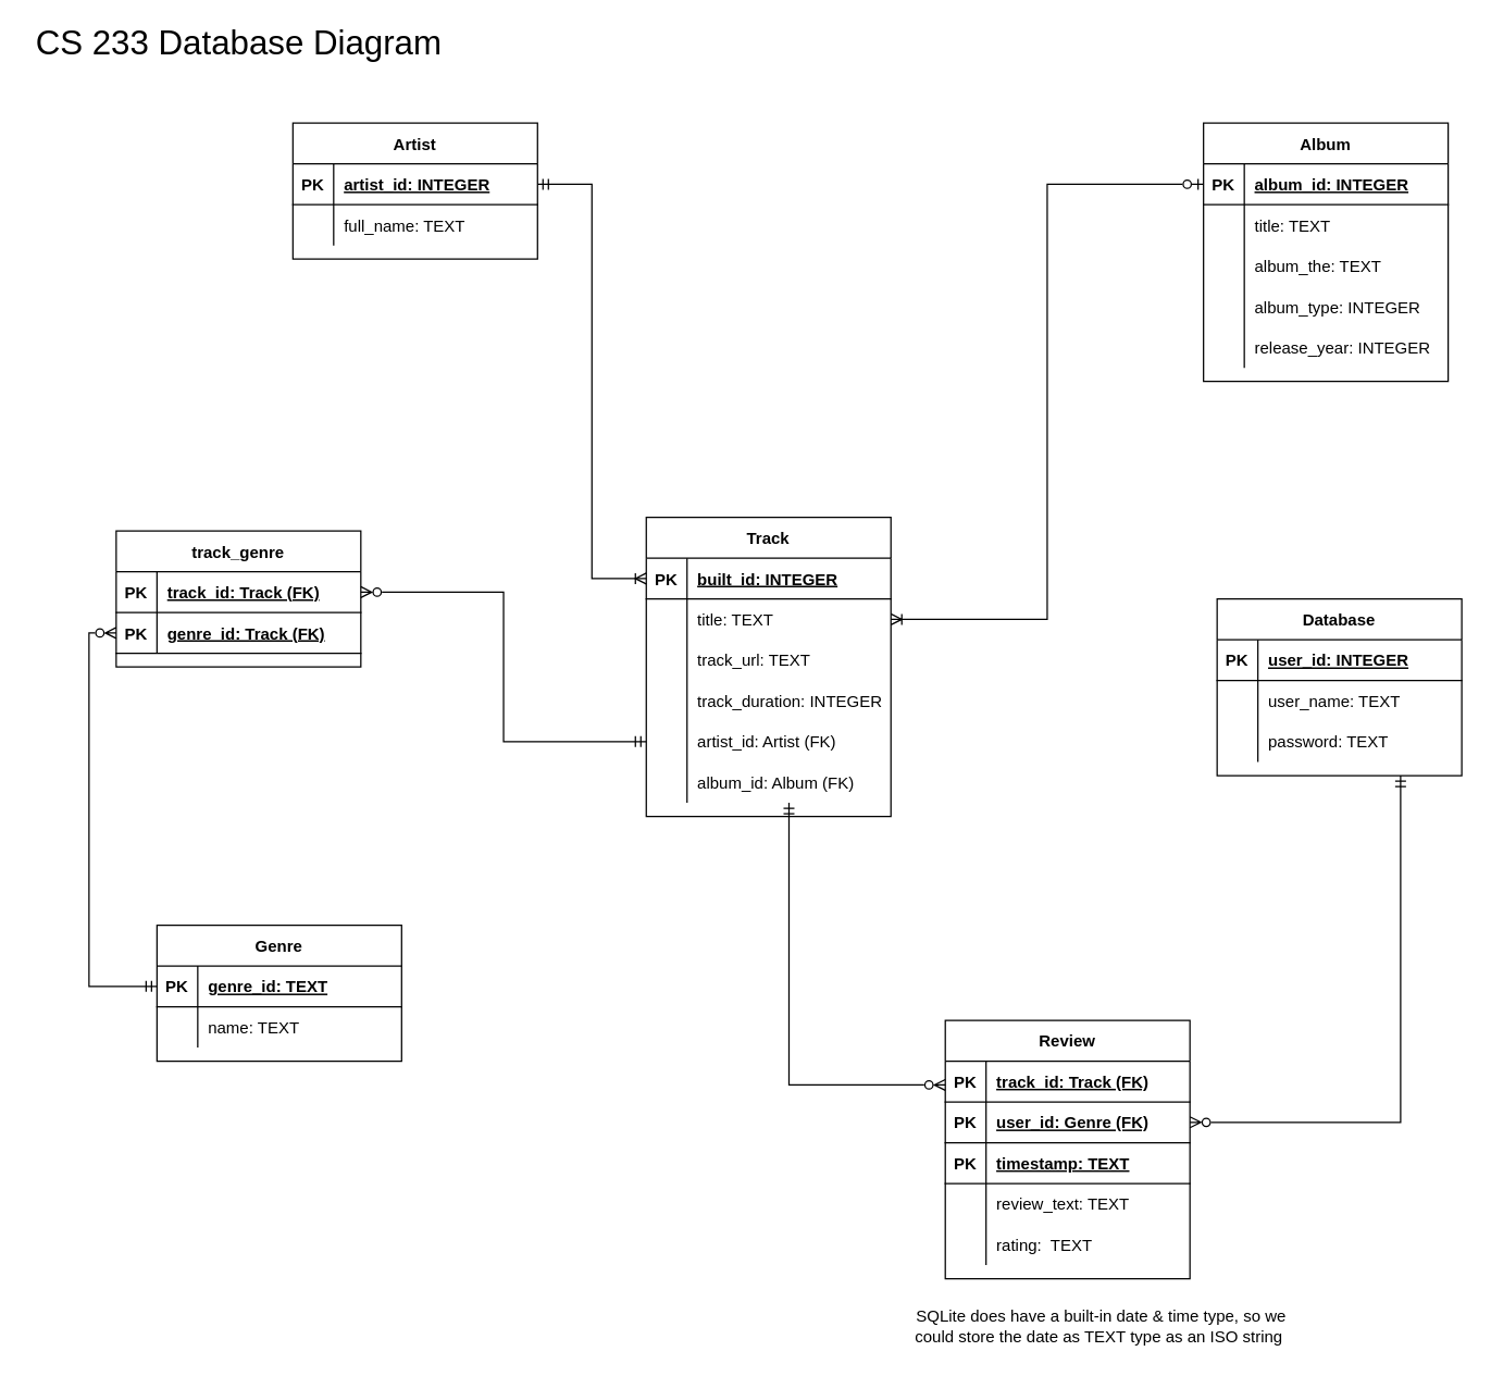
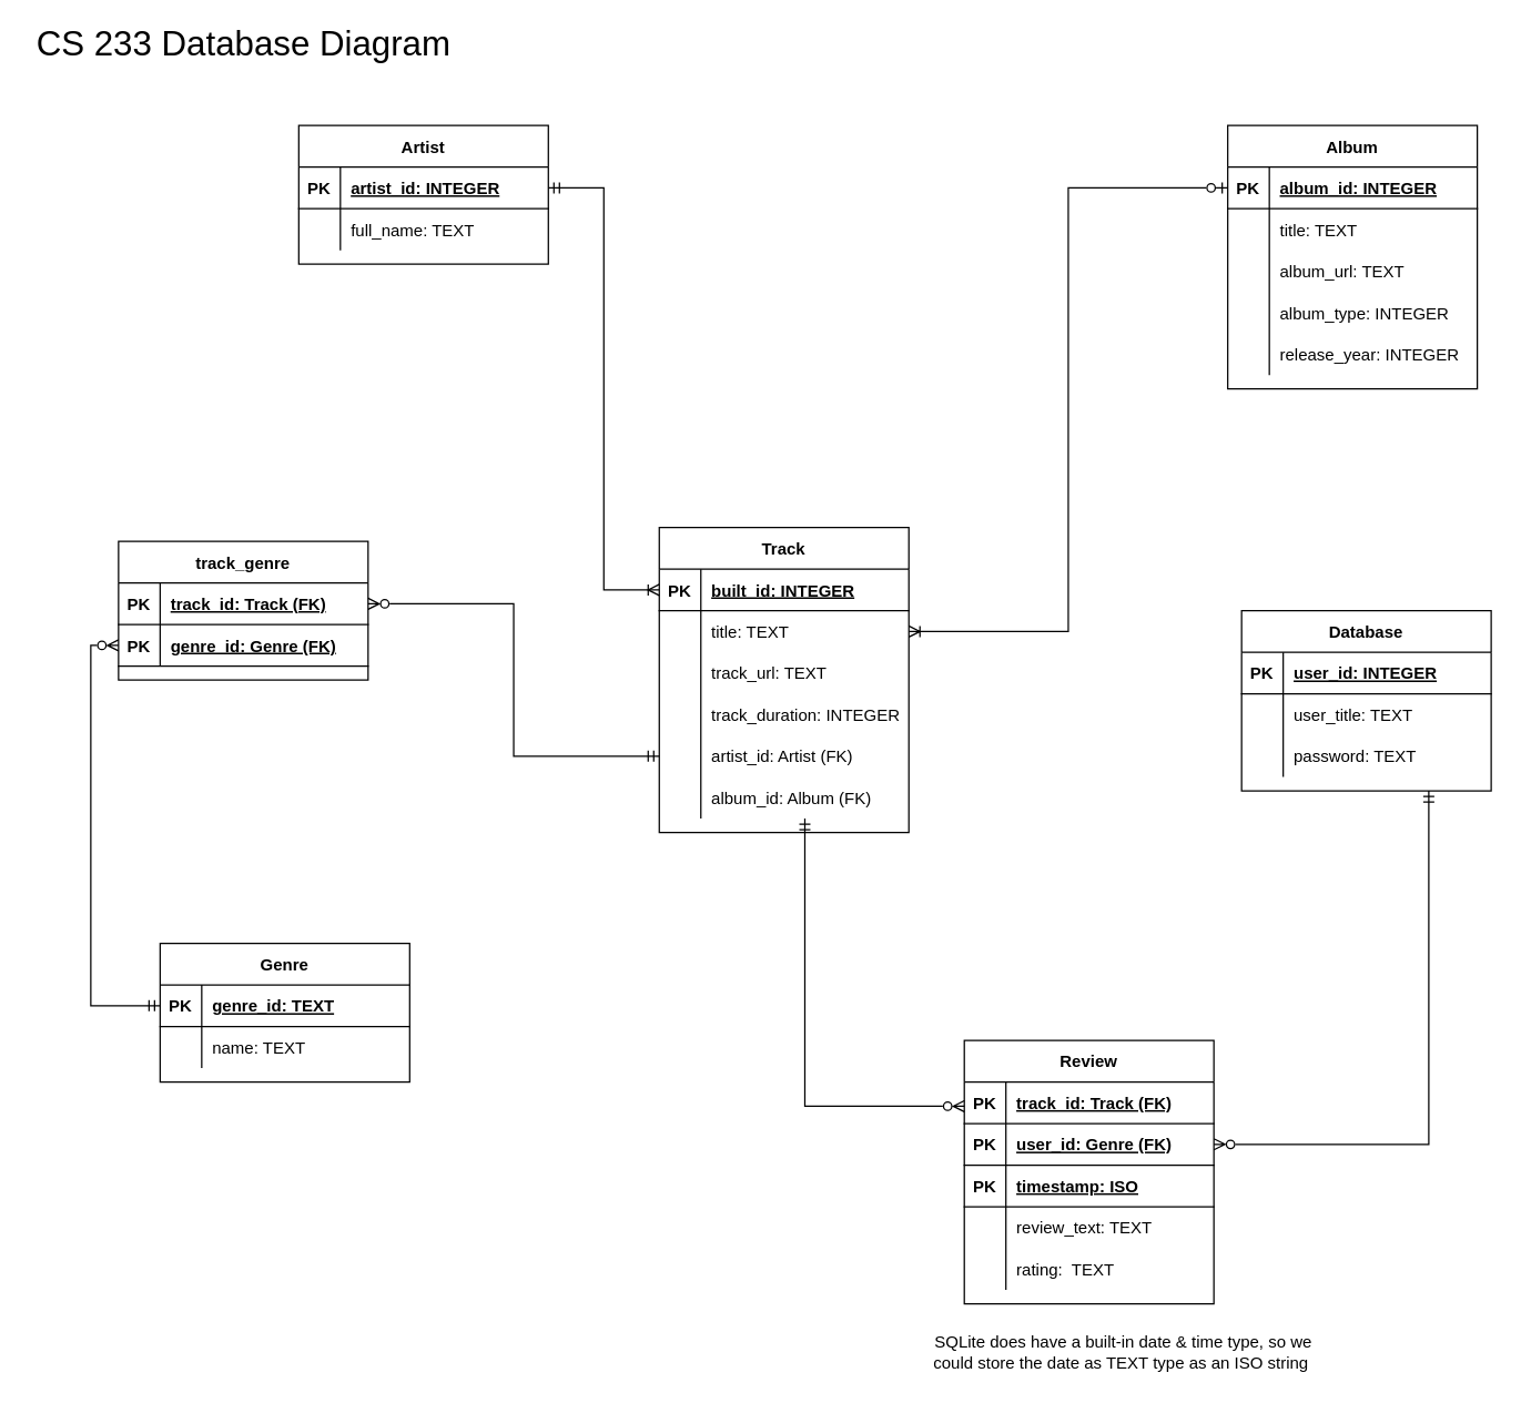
- <mxCell id="18" value="album_the: TEXT" style="shape=partialRectangle;connectable=0;fillColor=none;top=0;left=0;bottom=0;right=0;align=left;spacingLeft=6;overflow=hidden;" vertex="1" parent="16"><mxGeometry x="30" width="150" height="30" as="geometry"><mxRectangle width="150" height="30" as="alternateBounds" /></mxGeometry></mxCell>
+ <mxCell id="18" value="album_url: TEXT" style="shape=partialRectangle;connectable=0;fillColor=none;top=0;left=0;bottom=0;right=0;align=left;spacingLeft=6;overflow=hidden;" vertex="1" parent="16"><mxGeometry x="30" width="150" height="30" as="geometry"><mxRectangle width="150" height="30" as="alternateBounds" /></mxGeometry></mxCell>
- <mxCell id="88" value="genre_id: Track (FK)" style="shape=partialRectangle;connectable=0;fillColor=none;top=0;left=0;bottom=0;right=0;align=left;spacingLeft=6;fontStyle=5;overflow=hidden;" vertex="1" parent="86"><mxGeometry x="30" width="150" height="30" as="geometry"><mxRectangle width="150" height="30" as="alternateBounds" /></mxGeometry></mxCell>
+ <mxCell id="88" value="genre_id: Genre (FK)" style="shape=partialRectangle;connectable=0;fillColor=none;top=0;left=0;bottom=0;right=0;align=left;spacingLeft=6;fontStyle=5;overflow=hidden;" vertex="1" parent="86"><mxGeometry x="30" width="150" height="30" as="geometry"><mxRectangle width="150" height="30" as="alternateBounds" /></mxGeometry></mxCell>
- <mxCell id="50" value="user_name: TEXT" style="shape=partialRectangle;connectable=0;fillColor=none;top=0;left=0;bottom=0;right=0;align=left;spacingLeft=6;overflow=hidden;" vertex="1" parent="48"><mxGeometry x="30" width="150" height="30" as="geometry"><mxRectangle width="150" height="30" as="alternateBounds" /></mxGeometry></mxCell>
+ <mxCell id="50" value="user_title: TEXT" style="shape=partialRectangle;connectable=0;fillColor=none;top=0;left=0;bottom=0;right=0;align=left;spacingLeft=6;overflow=hidden;" vertex="1" parent="48"><mxGeometry x="30" width="150" height="30" as="geometry"><mxRectangle width="150" height="30" as="alternateBounds" /></mxGeometry></mxCell>
- <mxCell id="64" value="timestamp: TEXT" style="shape=partialRectangle;connectable=0;fillColor=none;top=0;left=0;bottom=0;right=0;align=left;spacingLeft=6;fontStyle=5;overflow=hidden;" vertex="1" parent="62"><mxGeometry x="30" width="150" height="30" as="geometry"><mxRectangle width="150" height="30" as="alternateBounds" /></mxGeometry></mxCell>
+ <mxCell id="64" value="timestamp: ISO" style="shape=partialRectangle;connectable=0;fillColor=none;top=0;left=0;bottom=0;right=0;align=left;spacingLeft=6;fontStyle=5;overflow=hidden;" vertex="1" parent="62"><mxGeometry x="30" width="150" height="30" as="geometry"><mxRectangle width="150" height="30" as="alternateBounds" /></mxGeometry></mxCell>
